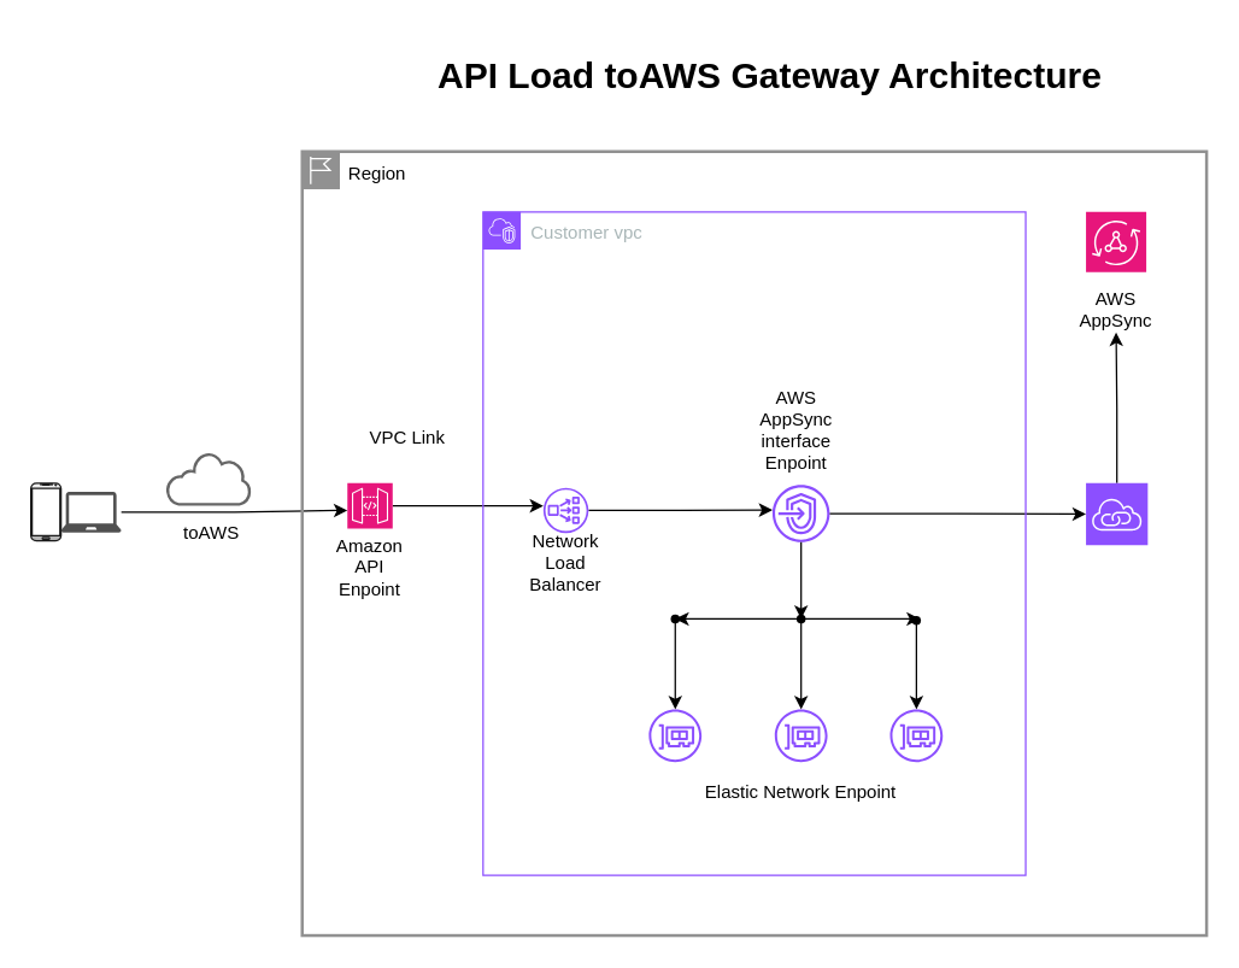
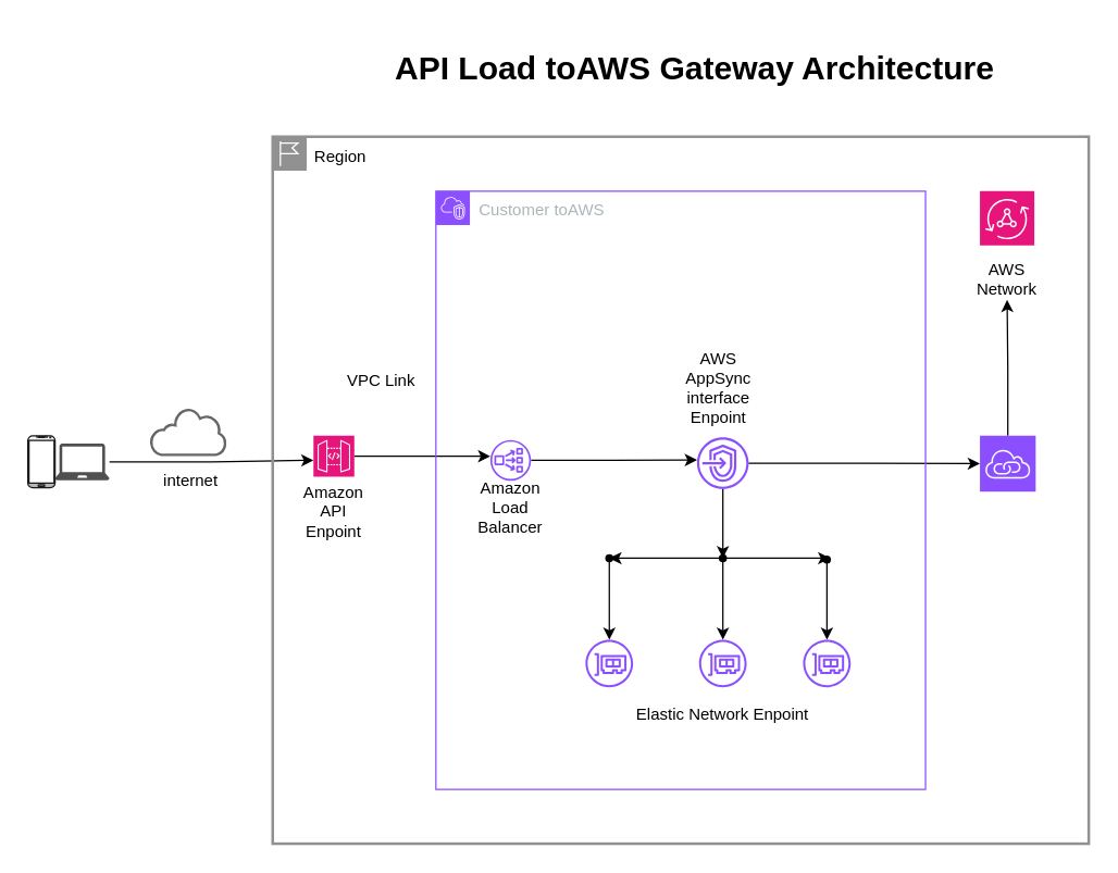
- <mxCell id="33" value="Customer vpc" style="points=[[0,0],[0.25,0],[0.5,0],[0.75,0],[1,0],[1,0.25],[1,0.5],[1,0.75],[1,1],[0.75,1],[0.5,1],[0.25,1],[0,1],[0,0.75],[0,0.5],[0,0.25]];outlineConnect=0;gradientColor=none;html=1;whiteSpace=wrap;fontSize=12;fontStyle=0;container=1;pointerEvents=0;collapsible=0;recursiveResize=0;shape=mxgraph.aws4.group;grIcon=mxgraph.aws4.group_vpc2;strokeColor=#8C4FFF;fillColor=none;verticalAlign=top;align=left;spacingLeft=30;fontColor=#AAB7B8;dashed=0;" parent="1" vertex="1"><mxGeometry x="320" y="140" width="360" height="440" as="geometry" /></mxCell>
+ <mxCell id="33" value="Customer toAWS" style="points=[[0,0],[0.25,0],[0.5,0],[0.75,0],[1,0],[1,0.25],[1,0.5],[1,0.75],[1,1],[0.75,1],[0.5,1],[0.25,1],[0,1],[0,0.75],[0,0.5],[0,0.25]];outlineConnect=0;gradientColor=none;html=1;whiteSpace=wrap;fontSize=12;fontStyle=0;container=1;pointerEvents=0;collapsible=0;recursiveResize=0;shape=mxgraph.aws4.group;grIcon=mxgraph.aws4.group_vpc2;strokeColor=#8C4FFF;fillColor=none;verticalAlign=top;align=left;spacingLeft=30;fontColor=#AAB7B8;dashed=0;" parent="1" vertex="1"><mxGeometry x="320" y="140" width="360" height="440" as="geometry" /></mxCell>
- <mxCell id="16" value="AWS AppSync" style="text;html=1;align=center;verticalAlign=middle;whiteSpace=wrap;rounded=0;" parent="1" vertex="1"><mxGeometry x="710" y="190" width="60" height="30" as="geometry" /></mxCell>
+ <mxCell id="16" value="AWS Network" style="text;html=1;align=center;verticalAlign=middle;whiteSpace=wrap;rounded=0;" parent="1" vertex="1"><mxGeometry x="710" y="190" width="60" height="30" as="geometry" /></mxCell>
- <mxCell id="35" value="VPC Link" style="text;html=1;align=center;verticalAlign=middle;whiteSpace=wrap;rounded=0;" parent="1" vertex="1"><mxGeometry x="240" y="280" width="60" height="20" as="geometry" /></mxCell>
+ <mxCell id="35" value="VPC Link" style="text;html=1;align=center;verticalAlign=middle;whiteSpace=wrap;rounded=0;" parent="1" vertex="1"><mxGeometry x="250" y="270" width="60" height="20" as="geometry" /></mxCell>
- <mxCell id="4" value="toAWS&lt;div&gt;&lt;br&gt;&lt;/div&gt;" style="text;html=1;align=center;verticalAlign=middle;whiteSpace=wrap;rounded=0;" parent="1" vertex="1"><mxGeometry x="110" y="345" width="60" height="30" as="geometry" /></mxCell>
+ <mxCell id="4" value="internet&lt;div&gt;&lt;br&gt;&lt;/div&gt;" style="text;html=1;align=center;verticalAlign=middle;whiteSpace=wrap;rounded=0;" parent="1" vertex="1"><mxGeometry x="110" y="345" width="60" height="30" as="geometry" /></mxCell>
- <mxCell id="10" value="Network Load Balancer" style="text;html=1;align=center;verticalAlign=middle;whiteSpace=wrap;rounded=0;" parent="1" vertex="1"><mxGeometry x="345" y="358.25" width="60" height="30" as="geometry" /></mxCell>
+ <mxCell id="10" value="Amazon Load Balancer" style="text;html=1;align=center;verticalAlign=middle;whiteSpace=wrap;rounded=0;" parent="1" vertex="1"><mxGeometry x="345" y="358.25" width="60" height="30" as="geometry" /></mxCell>
